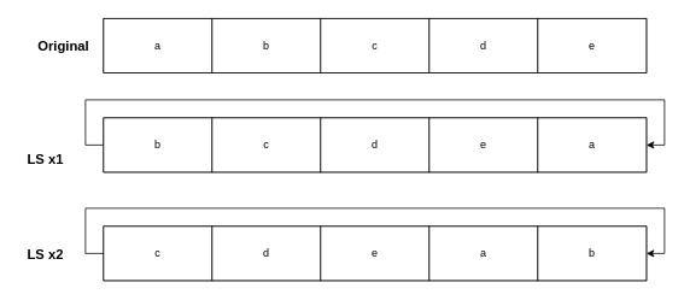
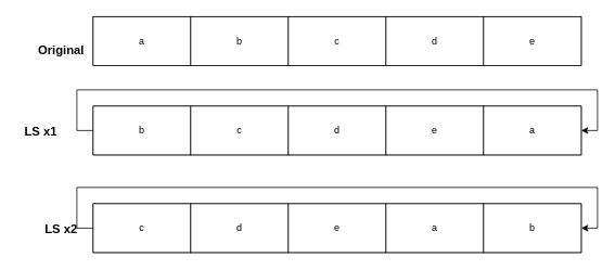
- <mxCell id="17" value="&lt;font style=&quot;font-size: 15px;&quot;&gt;&lt;b&gt;Original&lt;/b&gt;&lt;/font&gt;" style="text;html=1;strokeColor=none;fillColor=none;align=center;verticalAlign=middle;whiteSpace=wrap;rounded=0;" vertex="1" parent="1"><mxGeometry x="40" y="35" width="60" height="30" as="geometry" /></mxCell>
+ <mxCell id="17" value="&lt;font style=&quot;font-size: 15px;&quot;&gt;&lt;b&gt;Original&lt;/b&gt;&lt;/font&gt;" style="text;html=1;strokeColor=none;fillColor=none;align=center;verticalAlign=middle;whiteSpace=wrap;rounded=0;" vertex="1" parent="1"><mxGeometry x="45" y="45" width="60" height="30" as="geometry" /></mxCell>
- <mxCell id="3" value="&lt;font style=&quot;font-size: 15px;&quot;&gt;&lt;b&gt;LS x1&lt;/b&gt;&lt;/font&gt;" style="text;html=1;strokeColor=none;fillColor=none;align=center;verticalAlign=middle;whiteSpace=wrap;rounded=0;" parent="1" vertex="1"><mxGeometry x="20" y="160" width="60" height="30" as="geometry" /></mxCell>
+ <mxCell id="3" value="&lt;font style=&quot;font-size: 15px;&quot;&gt;&lt;b&gt;LS x1&lt;/b&gt;&lt;/font&gt;" style="text;html=1;strokeColor=none;fillColor=none;align=center;verticalAlign=middle;whiteSpace=wrap;rounded=0;" parent="1" vertex="1"><mxGeometry x="20" y="145" width="60" height="30" as="geometry" /></mxCell>
- <mxCell id="2" value="&lt;font style=&quot;font-size: 15px;&quot;&gt;&lt;b&gt;LS x2&lt;/b&gt;&lt;/font&gt;" style="text;html=1;strokeColor=none;fillColor=none;align=center;verticalAlign=middle;whiteSpace=wrap;rounded=0;" parent="1" vertex="1"><mxGeometry x="20" y="265" width="60" height="30" as="geometry" /></mxCell>
+ <mxCell id="2" value="&lt;font style=&quot;font-size: 15px;&quot;&gt;&lt;b&gt;LS x2&lt;/b&gt;&lt;/font&gt;" style="text;html=1;strokeColor=none;fillColor=none;align=center;verticalAlign=middle;whiteSpace=wrap;rounded=0;" parent="1" vertex="1"><mxGeometry x="45" y="265" width="60" height="30" as="geometry" /></mxCell>
